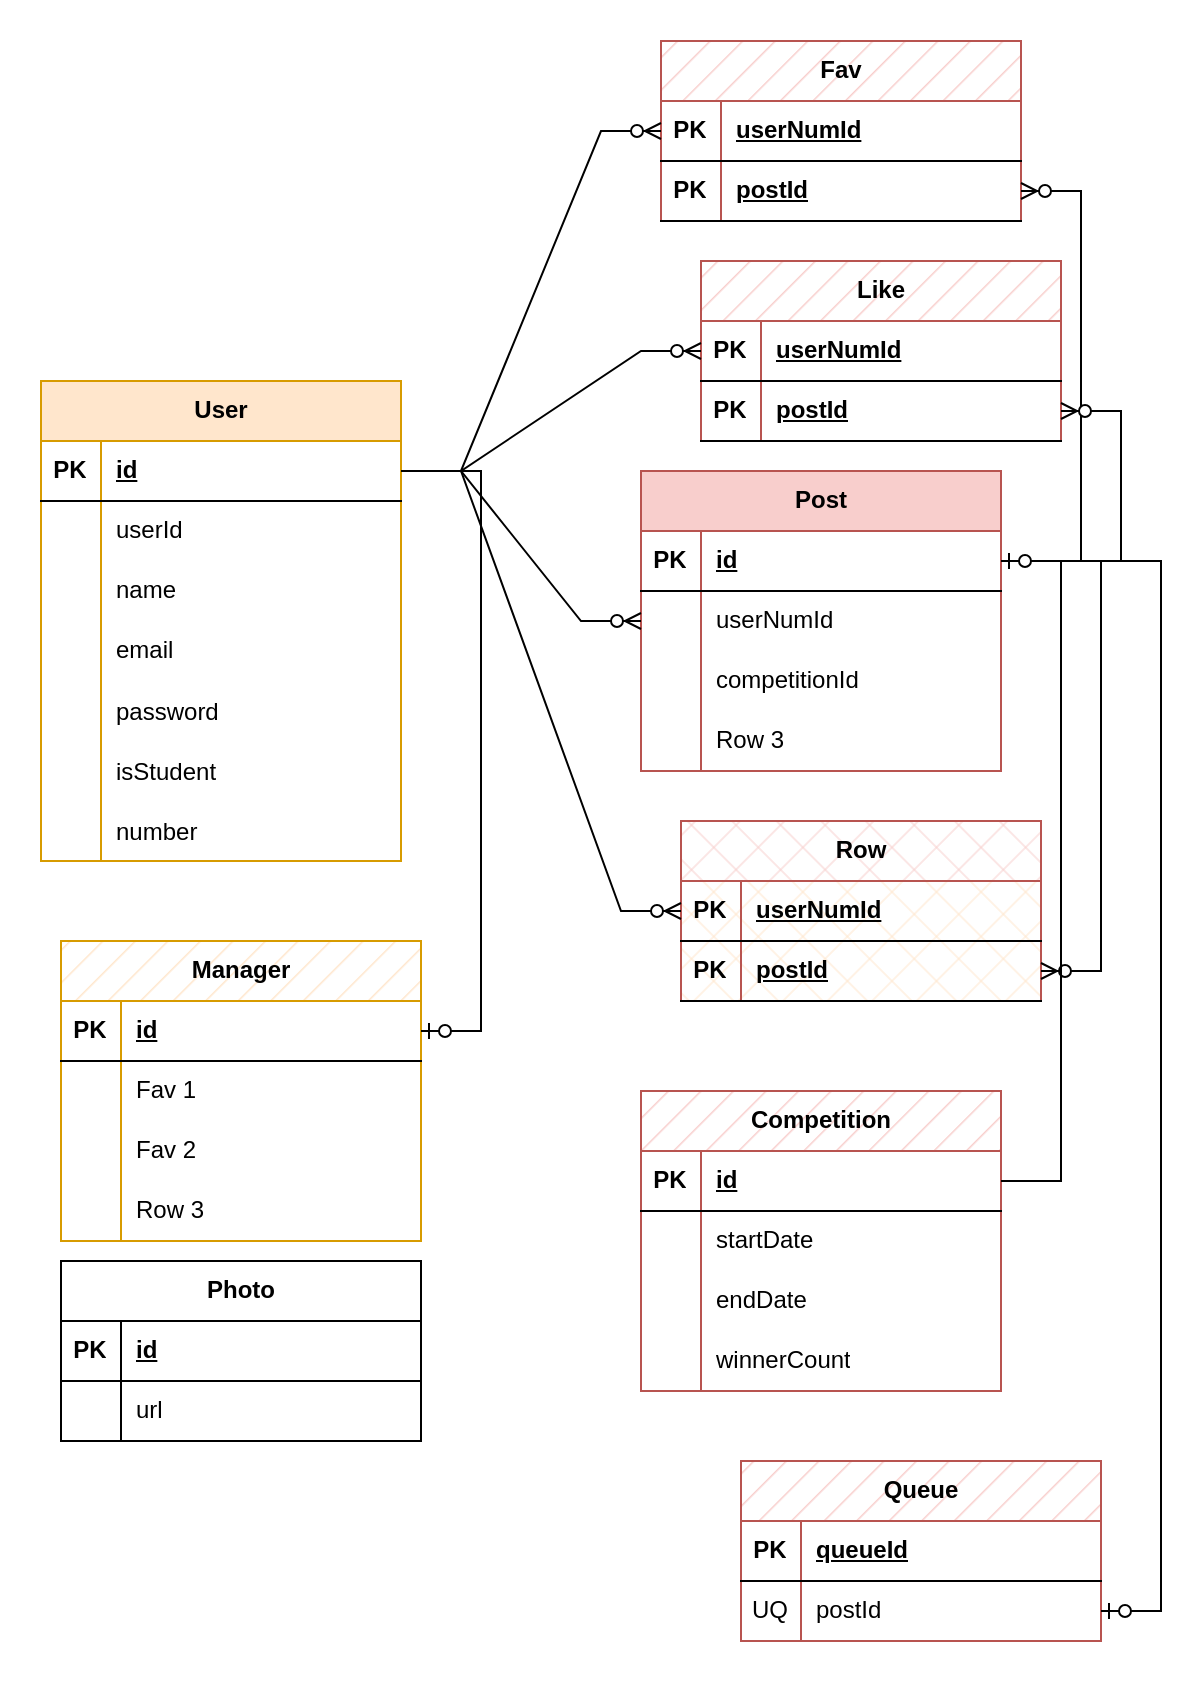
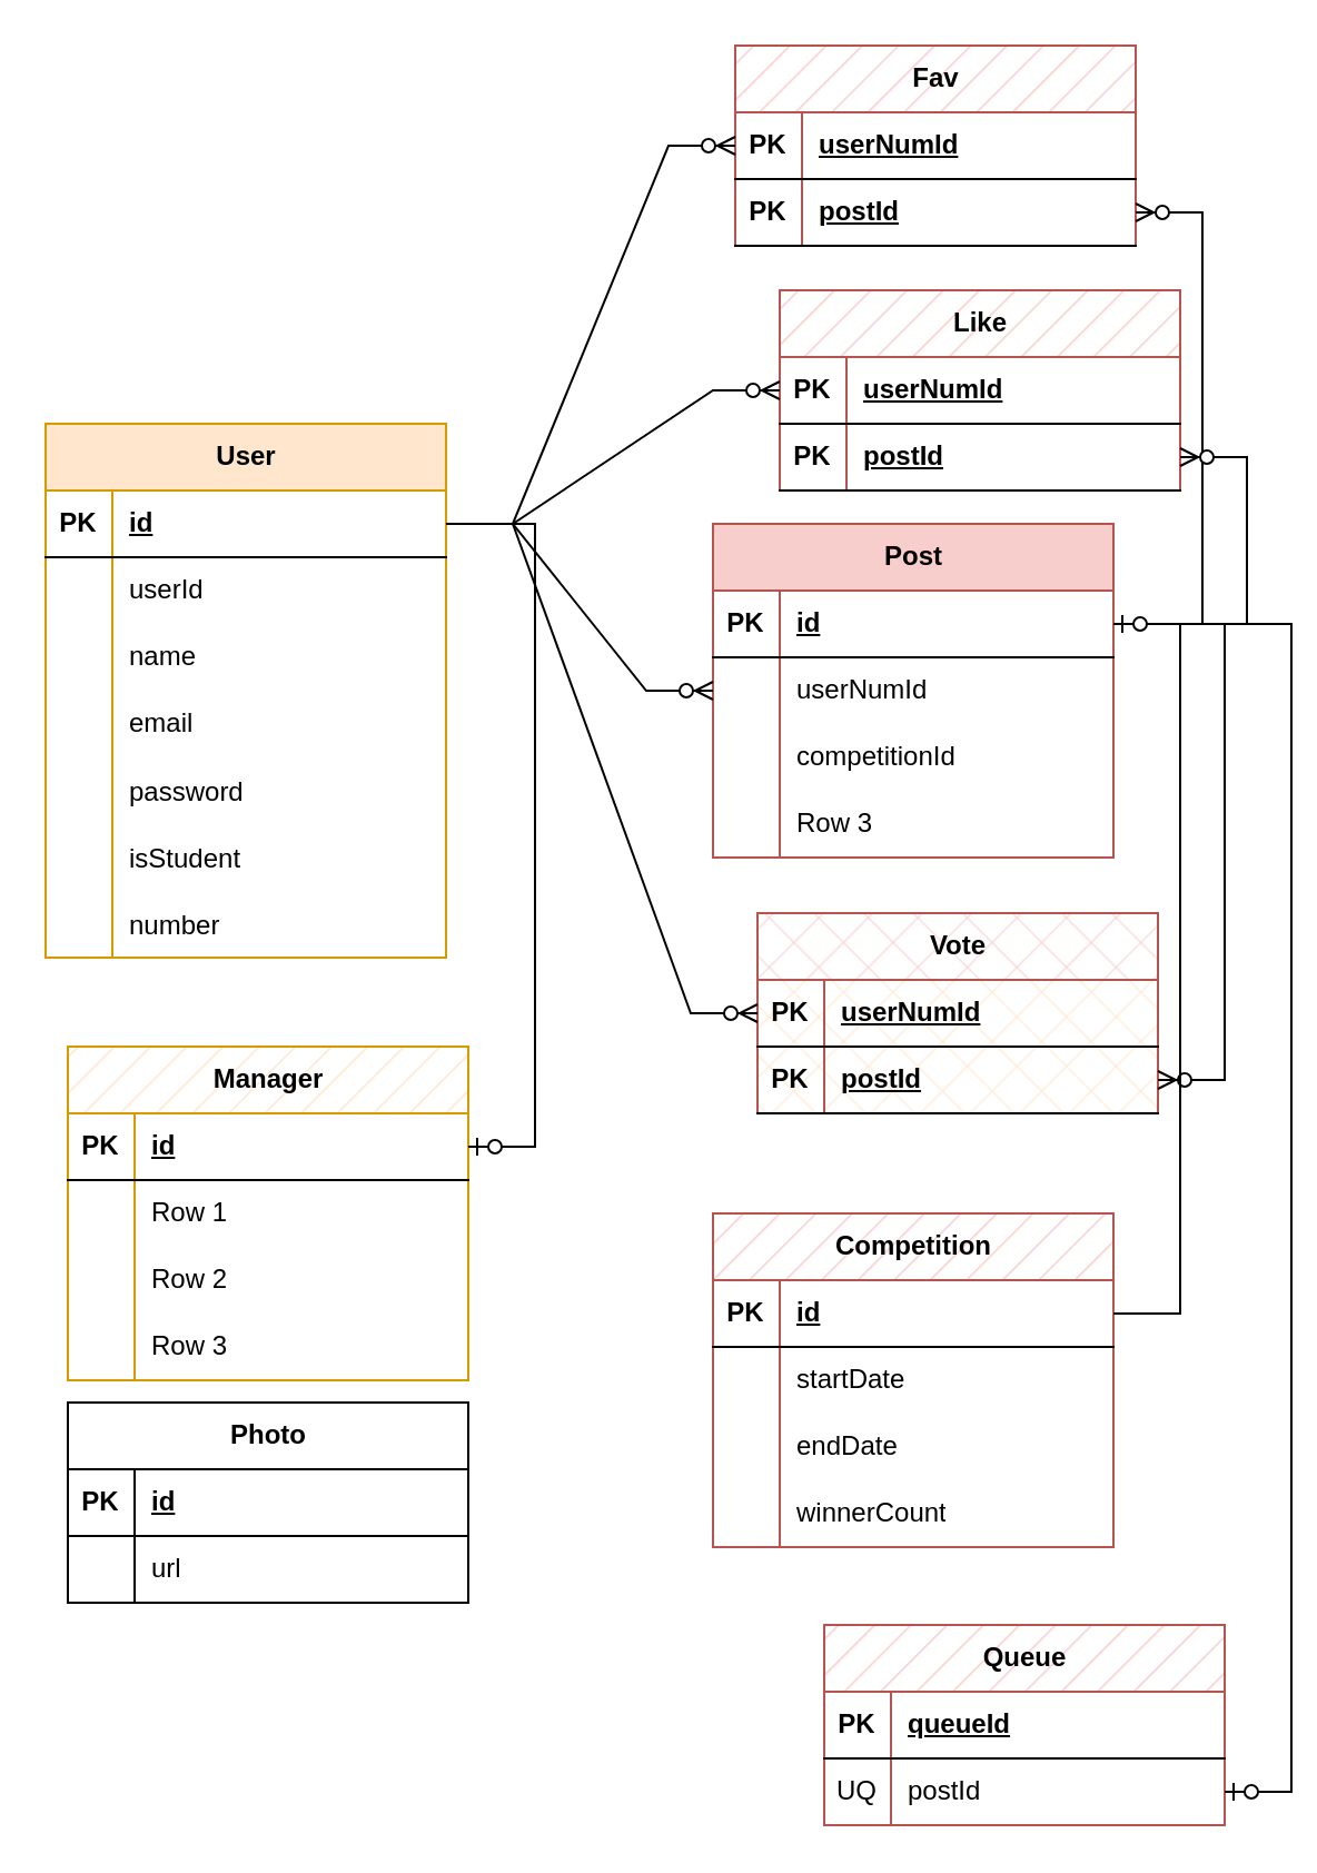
- <mxCell id="37" value="Row" style="shape=table;startSize=30;container=1;collapsible=1;childLayout=tableLayout;fixedRows=1;rowLines=0;fontStyle=1;align=center;resizeLast=1;html=1;fillColor=#f8cecc;strokeColor=#b85450;fillStyle=cross-hatch;swimlaneFillColor=#ffe6cc;" vertex="1" parent="1"><mxGeometry x="340" y="410" width="180" height="90" as="geometry" /></mxCell>
+ <mxCell id="37" value="Vote" style="shape=table;startSize=30;container=1;collapsible=1;childLayout=tableLayout;fixedRows=1;rowLines=0;fontStyle=1;align=center;resizeLast=1;html=1;fillColor=#f8cecc;strokeColor=#b85450;fillStyle=cross-hatch;swimlaneFillColor=#ffe6cc;" vertex="1" parent="1"><mxGeometry x="340" y="410" width="180" height="90" as="geometry" /></mxCell>
- <mxCell id="50" value="Fav 1" style="shape=partialRectangle;connectable=0;fillColor=none;top=0;left=0;bottom=0;right=0;align=left;spacingLeft=6;overflow=hidden;whiteSpace=wrap;html=1;" vertex="1" parent="48"><mxGeometry x="30" width="150" height="30" as="geometry"><mxRectangle width="150" height="30" as="alternateBounds" /></mxGeometry></mxCell>
+ <mxCell id="50" value="Row 1" style="shape=partialRectangle;connectable=0;fillColor=none;top=0;left=0;bottom=0;right=0;align=left;spacingLeft=6;overflow=hidden;whiteSpace=wrap;html=1;" vertex="1" parent="48"><mxGeometry x="30" width="150" height="30" as="geometry"><mxRectangle width="150" height="30" as="alternateBounds" /></mxGeometry></mxCell>
- <mxCell id="53" value="Fav 2" style="shape=partialRectangle;connectable=0;fillColor=none;top=0;left=0;bottom=0;right=0;align=left;spacingLeft=6;overflow=hidden;whiteSpace=wrap;html=1;" vertex="1" parent="51"><mxGeometry x="30" width="150" height="30" as="geometry"><mxRectangle width="150" height="30" as="alternateBounds" /></mxGeometry></mxCell>
+ <mxCell id="53" value="Row 2" style="shape=partialRectangle;connectable=0;fillColor=none;top=0;left=0;bottom=0;right=0;align=left;spacingLeft=6;overflow=hidden;whiteSpace=wrap;html=1;" vertex="1" parent="51"><mxGeometry x="30" width="150" height="30" as="geometry"><mxRectangle width="150" height="30" as="alternateBounds" /></mxGeometry></mxCell>
